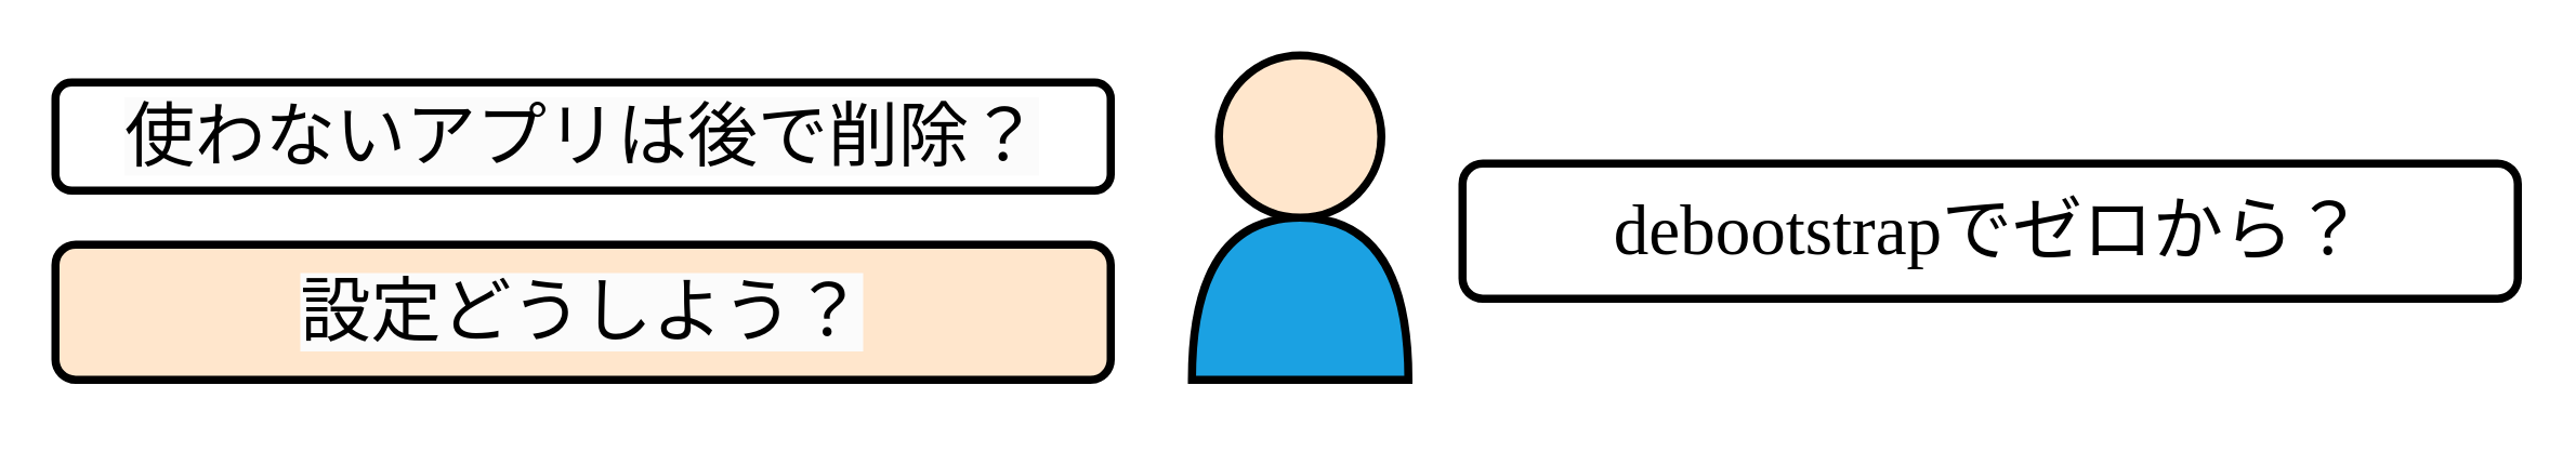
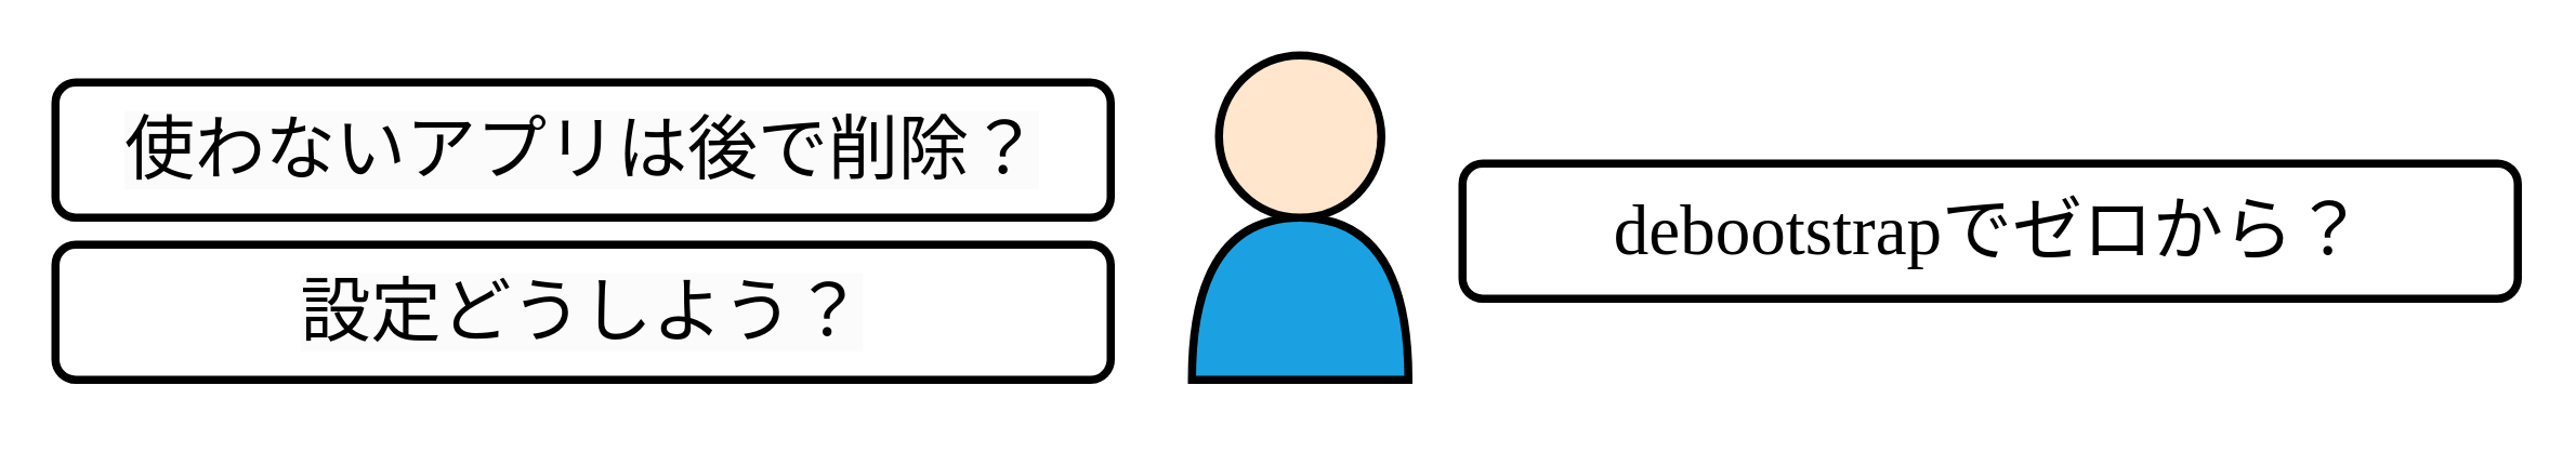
- <mxCell id="4" value="&lt;span style=&quot;color: rgb(0, 0, 0); font-family: &amp;quot;Comic Sans MS&amp;quot;; font-size: 26px; font-style: normal; font-variant-ligatures: normal; font-variant-caps: normal; font-weight: 400; letter-spacing: normal; orphans: 2; text-align: center; text-indent: 0px; text-transform: none; widows: 2; word-spacing: 0px; -webkit-text-stroke-width: 0px; background-color: rgb(251, 251, 251); text-decoration-thickness: initial; text-decoration-style: initial; text-decoration-color: initial; float: none; display: inline !important;&quot;&gt;使わないアプリは後で削除？&lt;/span&gt;" style="rounded=1;whiteSpace=wrap;html=1;fontFamily=Comic Sans MS;fontSize=17;labelPadding=2;shadow=0;glass=0;noLabel=0;strokeOpacity=100;overflow=width;strokeWidth=3;" parent="1" vertex="1"><mxGeometry x="20" y="30" width="390" height="40" as="geometry" /></mxCell>
+ <mxCell id="4" value="&lt;span style=&quot;color: rgb(0, 0, 0); font-family: &amp;quot;Comic Sans MS&amp;quot;; font-size: 26px; font-style: normal; font-variant-ligatures: normal; font-variant-caps: normal; font-weight: 400; letter-spacing: normal; orphans: 2; text-align: center; text-indent: 0px; text-transform: none; widows: 2; word-spacing: 0px; -webkit-text-stroke-width: 0px; background-color: rgb(251, 251, 251); text-decoration-thickness: initial; text-decoration-style: initial; text-decoration-color: initial; float: none; display: inline !important;&quot;&gt;使わないアプリは後で削除？&lt;/span&gt;" style="rounded=1;whiteSpace=wrap;html=1;fontFamily=Comic Sans MS;fontSize=17;labelPadding=2;shadow=0;glass=0;noLabel=0;strokeOpacity=100;overflow=width;strokeWidth=3;" parent="1" vertex="1"><mxGeometry x="20" y="30" width="390" height="50" as="geometry" /></mxCell>
- <mxCell id="5" value="&lt;span style=&quot;color: rgb(0, 0, 0); font-family: &amp;quot;Comic Sans MS&amp;quot;; font-size: 26px; font-style: normal; font-variant-ligatures: normal; font-variant-caps: normal; font-weight: 400; letter-spacing: normal; orphans: 2; text-align: center; text-indent: 0px; text-transform: none; widows: 2; word-spacing: 0px; -webkit-text-stroke-width: 0px; background-color: rgb(251, 251, 251); text-decoration-thickness: initial; text-decoration-style: initial; text-decoration-color: initial; float: none; display: inline !important;&quot;&gt;設定どうしよう？&lt;/span&gt;" style="rounded=1;whiteSpace=wrap;html=1;fontFamily=Comic Sans MS;fontSize=17;labelPadding=2;shadow=0;glass=0;noLabel=0;strokeOpacity=100;overflow=width;strokeWidth=3;fillColor=#ffe6cc;" parent="1" vertex="1"><mxGeometry x="20" y="90" width="390" height="50" as="geometry" /></mxCell>
+ <mxCell id="5" value="&lt;span style=&quot;color: rgb(0, 0, 0); font-family: &amp;quot;Comic Sans MS&amp;quot;; font-size: 26px; font-style: normal; font-variant-ligatures: normal; font-variant-caps: normal; font-weight: 400; letter-spacing: normal; orphans: 2; text-align: center; text-indent: 0px; text-transform: none; widows: 2; word-spacing: 0px; -webkit-text-stroke-width: 0px; background-color: rgb(251, 251, 251); text-decoration-thickness: initial; text-decoration-style: initial; text-decoration-color: initial; float: none; display: inline !important;&quot;&gt;設定どうしよう？&lt;/span&gt;" style="rounded=1;whiteSpace=wrap;html=1;fontFamily=Comic Sans MS;fontSize=17;labelPadding=2;shadow=0;glass=0;noLabel=0;strokeOpacity=100;overflow=width;strokeWidth=3;" parent="1" vertex="1"><mxGeometry x="20" y="90" width="390" height="50" as="geometry" /></mxCell>
